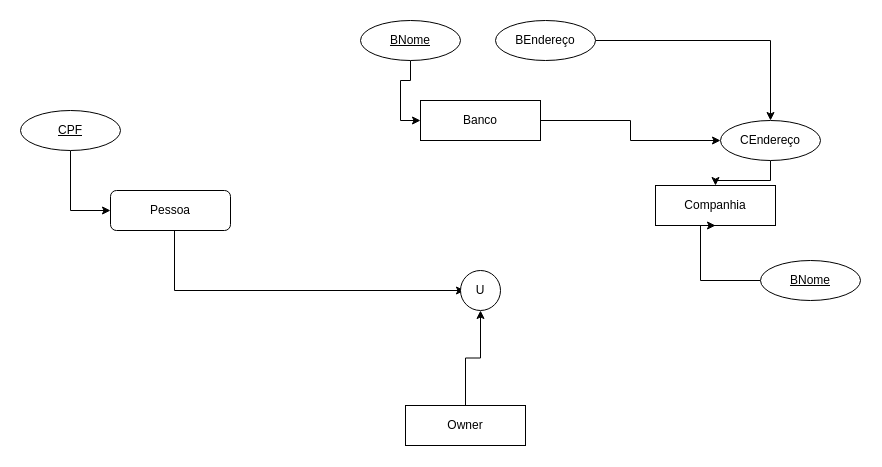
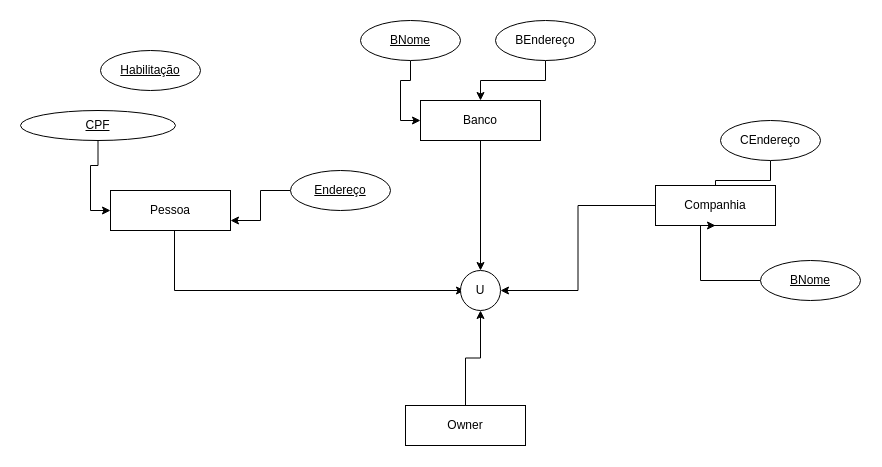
- <mxCell id="16" style="edgeStyle=orthogonalEdgeStyle;rounded=0;orthogonalLoop=1;jettySize=auto;html=1;" edge="1" parent="1" source="17" target="21"><mxGeometry relative="1" as="geometry" /></mxCell>
+ <mxCell id="16" style="edgeStyle=orthogonalEdgeStyle;rounded=0;orthogonalLoop=1;jettySize=auto;html=1;entryX=0.5;entryY=0;entryDx=0;entryDy=0;" edge="1" parent="1" source="17" target="7"><mxGeometry relative="1" as="geometry" /></mxCell>
+ <mxCell id="11" value="Habilitação" style="ellipse;whiteSpace=wrap;html=1;align=center;fontStyle=4;" vertex="1" parent="1"><mxGeometry x="100" y="50" width="100" height="40" as="geometry" /></mxCell>
- <mxCell id="6" style="edgeStyle=orthogonalEdgeStyle;rounded=0;orthogonalLoop=1;jettySize=auto;html=1;" edge="1" parent="1" source="7" target="21"><mxGeometry relative="1" as="geometry" /></mxCell>
+ <mxCell id="6" style="edgeStyle=orthogonalEdgeStyle;rounded=0;orthogonalLoop=1;jettySize=auto;html=1;entryX=0.5;entryY=0;entryDx=0;entryDy=0;" edge="1" parent="1" source="7" target="8"><mxGeometry relative="1" as="geometry" /></mxCell>
- <mxCell id="13" value="CPF" style="ellipse;whiteSpace=wrap;html=1;align=center;fontStyle=4;" vertex="1" parent="1"><mxGeometry x="20" y="110" width="100" height="40" as="geometry" /></mxCell>
+ <mxCell id="13" value="CPF" style="ellipse;whiteSpace=wrap;html=1;align=center;fontStyle=4;" vertex="1" parent="1"><mxGeometry x="20" y="110" width="155" height="30" as="geometry" /></mxCell>
- <mxCell id="20" style="edgeStyle=orthogonalEdgeStyle;rounded=0;orthogonalLoop=1;jettySize=auto;html=1;entryX=0.5;entryY=0;entryDx=0;entryDy=0;" edge="1" parent="1" source="21" target="5"><mxGeometry relative="1" as="geometry" /></mxCell>
+ <mxCell id="20" style="edgeStyle=orthogonalEdgeStyle;rounded=0;orthogonalLoop=1;jettySize=auto;html=1;entryX=0.5;entryY=0;entryDx=0;entryDy=0;endArrow=none;" edge="1" parent="1" source="21" target="5"><mxGeometry relative="1" as="geometry" /></mxCell>
+ <mxCell id="15" value="Endereço" style="ellipse;whiteSpace=wrap;html=1;align=center;fontStyle=4;" vertex="1" parent="1"><mxGeometry x="290" y="170" width="100" height="40" as="geometry" /></mxCell>
+ <mxCell id="14" style="edgeStyle=orthogonalEdgeStyle;rounded=0;orthogonalLoop=1;jettySize=auto;html=1;entryX=1;entryY=0.75;entryDx=0;entryDy=0;" edge="1" parent="1" source="15" target="3"><mxGeometry relative="1" as="geometry" /></mxCell>
- <mxCell id="3" value="Pessoa" style="whiteSpace=wrap;html=1;rounded=1;" vertex="1" parent="1"><mxGeometry x="110" y="190" width="120" height="40" as="geometry" /></mxCell>
+ <mxCell id="3" value="Pessoa" style="rounded=0;whiteSpace=wrap;html=1;" vertex="1" parent="1"><mxGeometry x="110" y="190" width="120" height="40" as="geometry" /></mxCell>
+ <mxCell id="4" style="edgeStyle=orthogonalEdgeStyle;rounded=0;orthogonalLoop=1;jettySize=auto;html=1;entryX=1;entryY=0.5;entryDx=0;entryDy=0;" edge="1" parent="1" source="5" target="8"><mxGeometry relative="1" as="geometry" /></mxCell>
